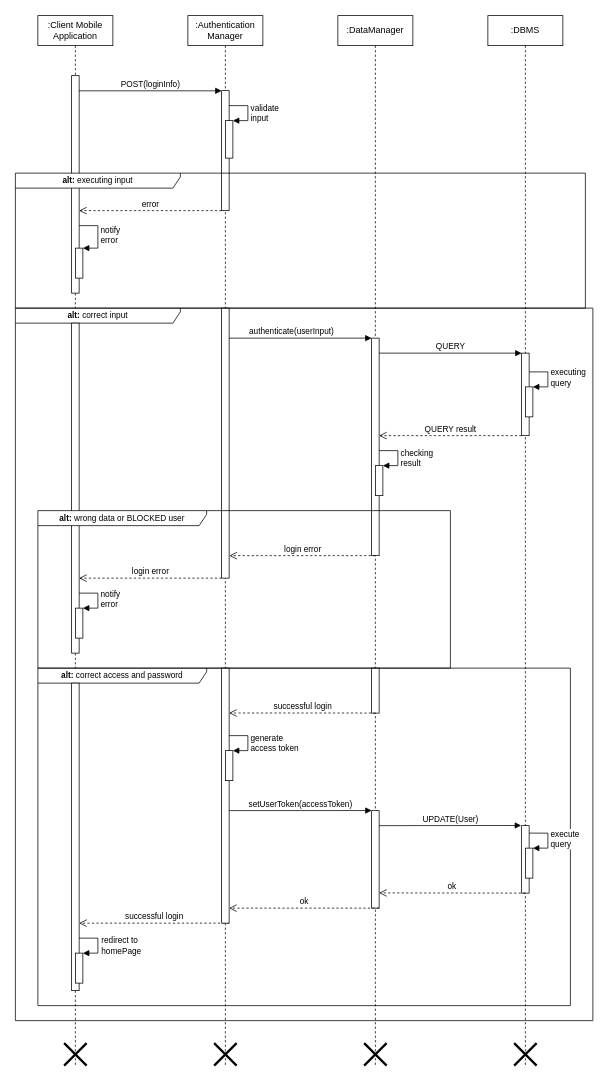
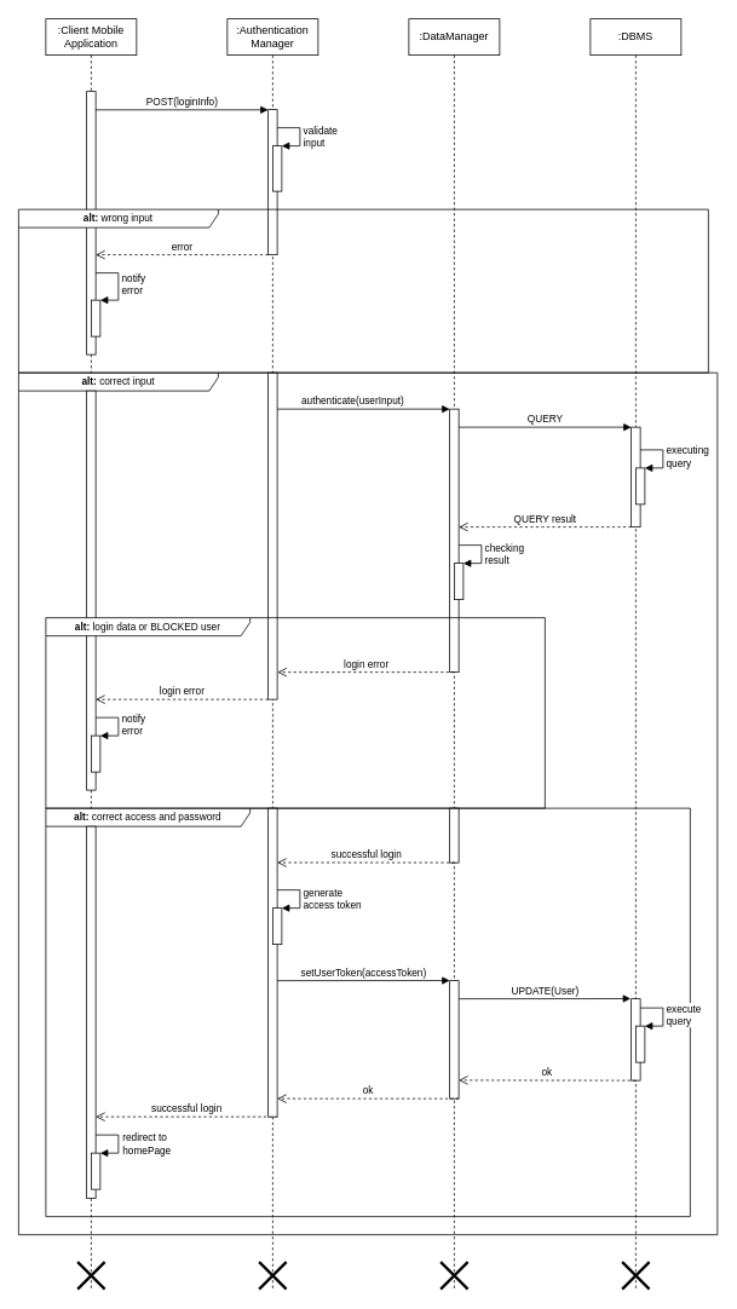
- <mxCell id="54" value="&lt;font style=&quot;font-size: 11px&quot;&gt;&lt;b&gt;alt: &lt;/b&gt;executing input&lt;/font&gt;" style="shape=umlFrame;whiteSpace=wrap;html=1;width=220;height=20;" vertex="1" parent="1"><mxGeometry x="20" y="230" width="760" height="180" as="geometry" /></mxCell>
+ <mxCell id="54" value="&lt;font style=&quot;font-size: 11px&quot;&gt;&lt;b&gt;alt: &lt;/b&gt;wrong input&lt;/font&gt;" style="shape=umlFrame;whiteSpace=wrap;html=1;width=220;height=20;" vertex="1" parent="1"><mxGeometry x="20" y="230" width="760" height="180" as="geometry" /></mxCell>
- <mxCell id="53" value="&lt;font style=&quot;font-size: 11px&quot;&gt;&lt;b&gt;alt: &lt;/b&gt;wrong data or BLOCKED user&lt;/font&gt;" style="shape=umlFrame;whiteSpace=wrap;html=1;width=225;height=20;" vertex="1" parent="1"><mxGeometry x="50" y="680" width="550" height="210" as="geometry" /></mxCell>
+ <mxCell id="53" value="&lt;font style=&quot;font-size: 11px&quot;&gt;&lt;b&gt;alt: &lt;/b&gt;login data or BLOCKED user&lt;/font&gt;" style="shape=umlFrame;whiteSpace=wrap;html=1;width=225;height=20;" vertex="1" parent="1"><mxGeometry x="50" y="680" width="550" height="210" as="geometry" /></mxCell>
